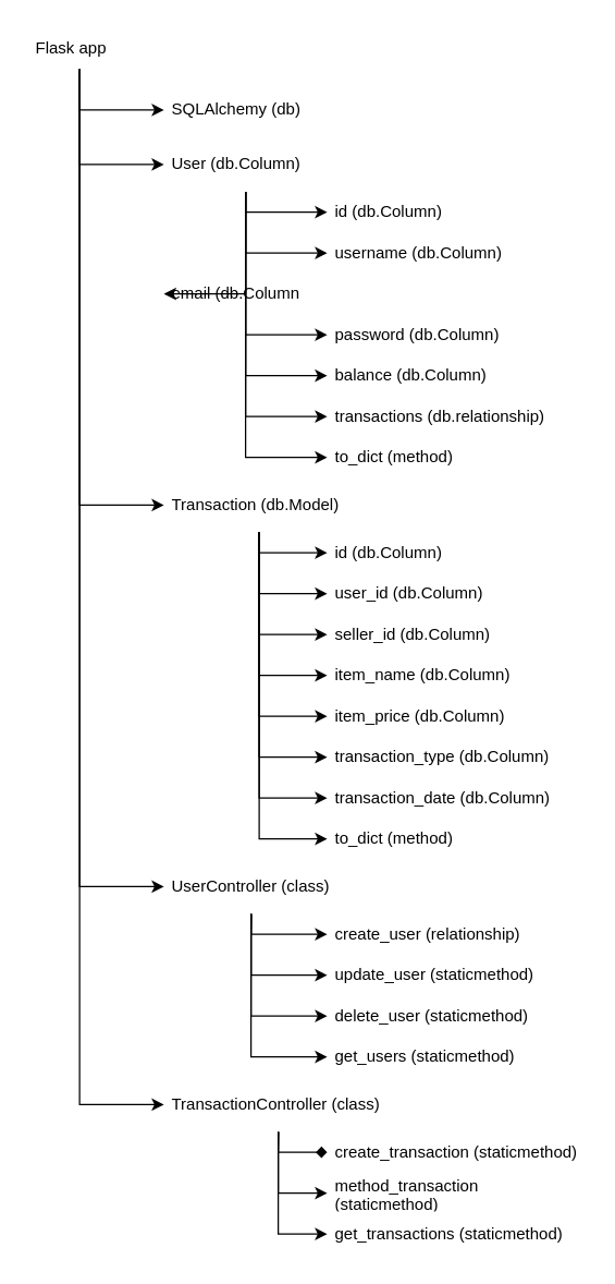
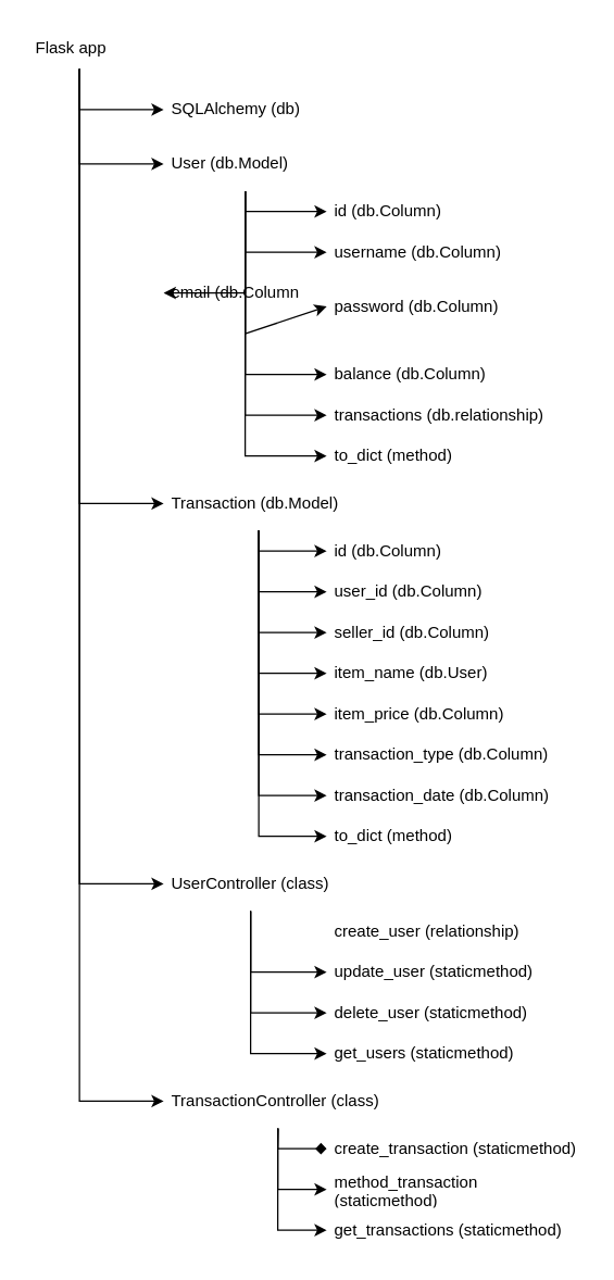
- <mxCell id="5" value="User (db.Column)" style="text;strokeColor=none;fillColor=none;align=left;verticalAlign=middle;spacingLeft=4;spacingRight=4;overflow=hidden;points=[[0,0.5],[1,0.5]];portConstraint=eastwest;rotatable=0;whiteSpace=wrap;html=1;" vertex="1" parent="1"><mxGeometry x="120" y="100" width="120" height="40" as="geometry" /></mxCell>
+ <mxCell id="5" value="User (db.Model)" style="text;strokeColor=none;fillColor=none;align=left;verticalAlign=middle;spacingLeft=4;spacingRight=4;overflow=hidden;points=[[0,0.5],[1,0.5]];portConstraint=eastwest;rotatable=0;whiteSpace=wrap;html=1;" vertex="1" parent="1"><mxGeometry x="120" y="100" width="120" height="40" as="geometry" /></mxCell>
- <mxCell id="13" value="password (db.Column)" style="text;strokeColor=none;fillColor=none;align=left;verticalAlign=middle;spacingLeft=4;spacingRight=4;overflow=hidden;points=[[0,0.5],[1,0.5]];portConstraint=eastwest;rotatable=0;whiteSpace=wrap;html=1;" vertex="1" parent="1"><mxGeometry x="240" y="230" width="135" height="30" as="geometry" /></mxCell>
+ <mxCell id="13" value="password (db.Column)" style="text;strokeColor=none;fillColor=none;align=left;verticalAlign=middle;spacingLeft=4;spacingRight=4;overflow=hidden;points=[[0,0.5],[1,0.5]];portConstraint=eastwest;rotatable=0;whiteSpace=wrap;html=1;" vertex="1" parent="1"><mxGeometry x="240" y="210" width="135" height="30" as="geometry" /></mxCell>
- <mxCell id="27" value="item_name (db.Column)" style="text;strokeColor=none;fillColor=none;align=left;verticalAlign=middle;spacingLeft=4;spacingRight=4;overflow=hidden;points=[[0,0.5],[1,0.5]];portConstraint=eastwest;rotatable=0;whiteSpace=wrap;html=1;" vertex="1" parent="1"><mxGeometry x="240" y="480" width="140" height="30" as="geometry" /></mxCell>
+ <mxCell id="27" value="item_name (db.User)" style="text;strokeColor=none;fillColor=none;align=left;verticalAlign=middle;spacingLeft=4;spacingRight=4;overflow=hidden;points=[[0,0.5],[1,0.5]];portConstraint=eastwest;rotatable=0;whiteSpace=wrap;html=1;" vertex="1" parent="1"><mxGeometry x="240" y="480" width="140" height="30" as="geometry" /></mxCell>
- <mxCell id="45" value="" style="endArrow=classic;html=1;rounded=0;entryX=0;entryY=0.5;entryDx=0;entryDy=0;exitX=0.495;exitY=1;exitDx=0;exitDy=0;exitPerimeter=0;" edge="1" parent="1" source="39" target="41"><mxGeometry width="50" height="50" relative="1" as="geometry"><mxPoint x="170" y="680" as="sourcePoint" /><mxPoint x="230" y="685" as="targetPoint" /><Array as="points"><mxPoint x="184" y="685" /></Array></mxGeometry></mxCell>
